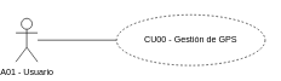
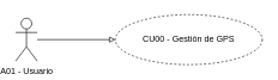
- <mxCell id="2" style="edgeStyle=none;html=1;entryX=0;entryY=0.5;entryDx=0;entryDy=0;endArrow=none;endFill=0;" edge="1" parent="1" source="3" target="4"><mxGeometry relative="1" as="geometry" /></mxCell>
+ <mxCell id="2" style="edgeStyle=none;html=1;entryX=0;entryY=0.5;entryDx=0;entryDy=0;endArrow=block;endFill=0;" edge="1" parent="1" source="3" target="4"><mxGeometry relative="1" as="geometry" /></mxCell>
